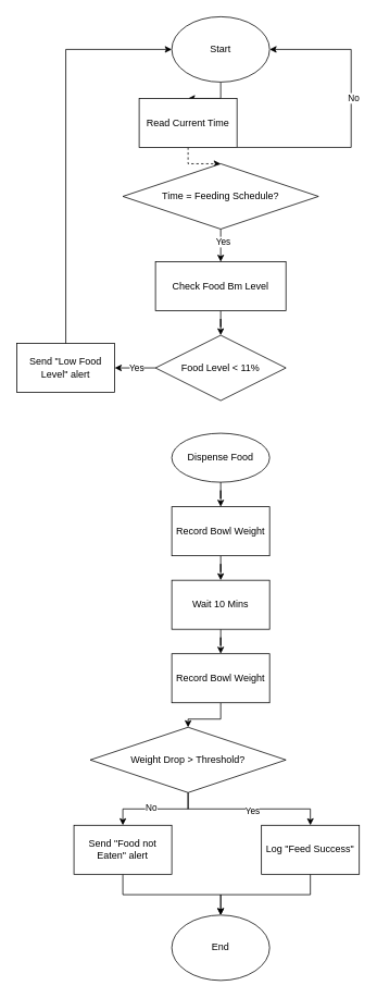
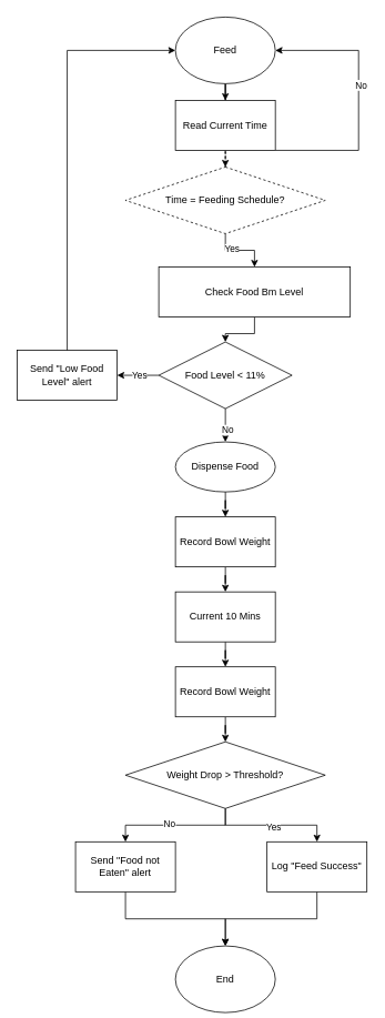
- <mxCell id="3" value="Start" style="ellipse;whiteSpace=wrap;html=1;" vertex="1" parent="1"><mxGeometry x="210" y="20" width="120" height="80" as="geometry" /></mxCell>
+ <mxCell id="3" value="Feed" style="ellipse;whiteSpace=wrap;html=1;" vertex="1" parent="1"><mxGeometry x="210" y="20" width="120" height="80" as="geometry" /></mxCell>
- <mxCell id="7" value="Read Current Time" style="rounded=0;whiteSpace=wrap;html=1;" vertex="1" parent="1"><mxGeometry x="170" y="120" width="120" height="60" as="geometry" /></mxCell>
+ <mxCell id="7" value="Read Current Time" style="rounded=0;whiteSpace=wrap;html=1;" vertex="1" parent="1"><mxGeometry x="210" y="120" width="120" height="60" as="geometry" /></mxCell>
- <mxCell id="10" value="Time = Feeding Schedule?" style="rhombus;whiteSpace=wrap;html=1;" vertex="1" parent="1"><mxGeometry x="150" y="200" width="240" height="80" as="geometry" /></mxCell>
+ <mxCell id="10" value="Time = Feeding Schedule?" style="rhombus;whiteSpace=wrap;html=1;dashed=1;" vertex="1" parent="1"><mxGeometry x="150" y="200" width="240" height="80" as="geometry" /></mxCell>
- <mxCell id="12" value="Check Food Bm Level" style="rounded=0;whiteSpace=wrap;html=1;" vertex="1" parent="1"><mxGeometry x="190" y="320" width="160" height="60" as="geometry" /></mxCell>
+ <mxCell id="12" value="Check Food Bm Level" style="rounded=0;whiteSpace=wrap;html=1;" vertex="1" parent="1"><mxGeometry x="190" y="320" width="230" height="60" as="geometry" /></mxCell>
+ <mxCell id="15" style="edgeStyle=orthogonalEdgeStyle;rounded=0;orthogonalLoop=1;jettySize=auto;html=1;entryX=0.5;entryY=0;entryDx=0;entryDy=0;" edge="1" parent="1" source="17" target="21"><mxGeometry relative="1" as="geometry" /></mxCell>
+ <mxCell id="16" value="No" style="edgeLabel;html=1;align=center;verticalAlign=middle;resizable=0;points=[];" vertex="1" connectable="0" parent="15"><mxGeometry x="0.24" y="2" relative="1" as="geometry"><mxPoint as="offset" /></mxGeometry></mxCell>
- <mxCell id="27" value="Wait 10 Mins" style="rounded=0;whiteSpace=wrap;html=1;" vertex="1" parent="1"><mxGeometry x="210" y="710" width="120" height="60" as="geometry" /></mxCell>
+ <mxCell id="27" value="Current 10 Mins" style="rounded=0;whiteSpace=wrap;html=1;" vertex="1" parent="1"><mxGeometry x="210" y="710" width="120" height="60" as="geometry" /></mxCell>
- <mxCell id="32" value="Weight Drop &amp;gt; Threshold?" style="rhombus;whiteSpace=wrap;html=1;" vertex="1" parent="1"><mxGeometry x="110" y="890" width="240" height="80" as="geometry" /></mxCell>
+ <mxCell id="32" value="Weight Drop &amp;gt; Threshold?" style="rhombus;whiteSpace=wrap;html=1;" vertex="1" parent="1"><mxGeometry x="150" y="890" width="240" height="80" as="geometry" /></mxCell>
- <mxCell id="37" value="End" style="ellipse;whiteSpace=wrap;html=1;" vertex="1" parent="1"><mxGeometry x="210" y="1120" width="120" height="80" as="geometry" /></mxCell>
+ <mxCell id="37" value="End" style="ellipse;whiteSpace=wrap;html=1;" vertex="1" parent="1"><mxGeometry x="210" y="1135" width="120" height="80" as="geometry" /></mxCell>
